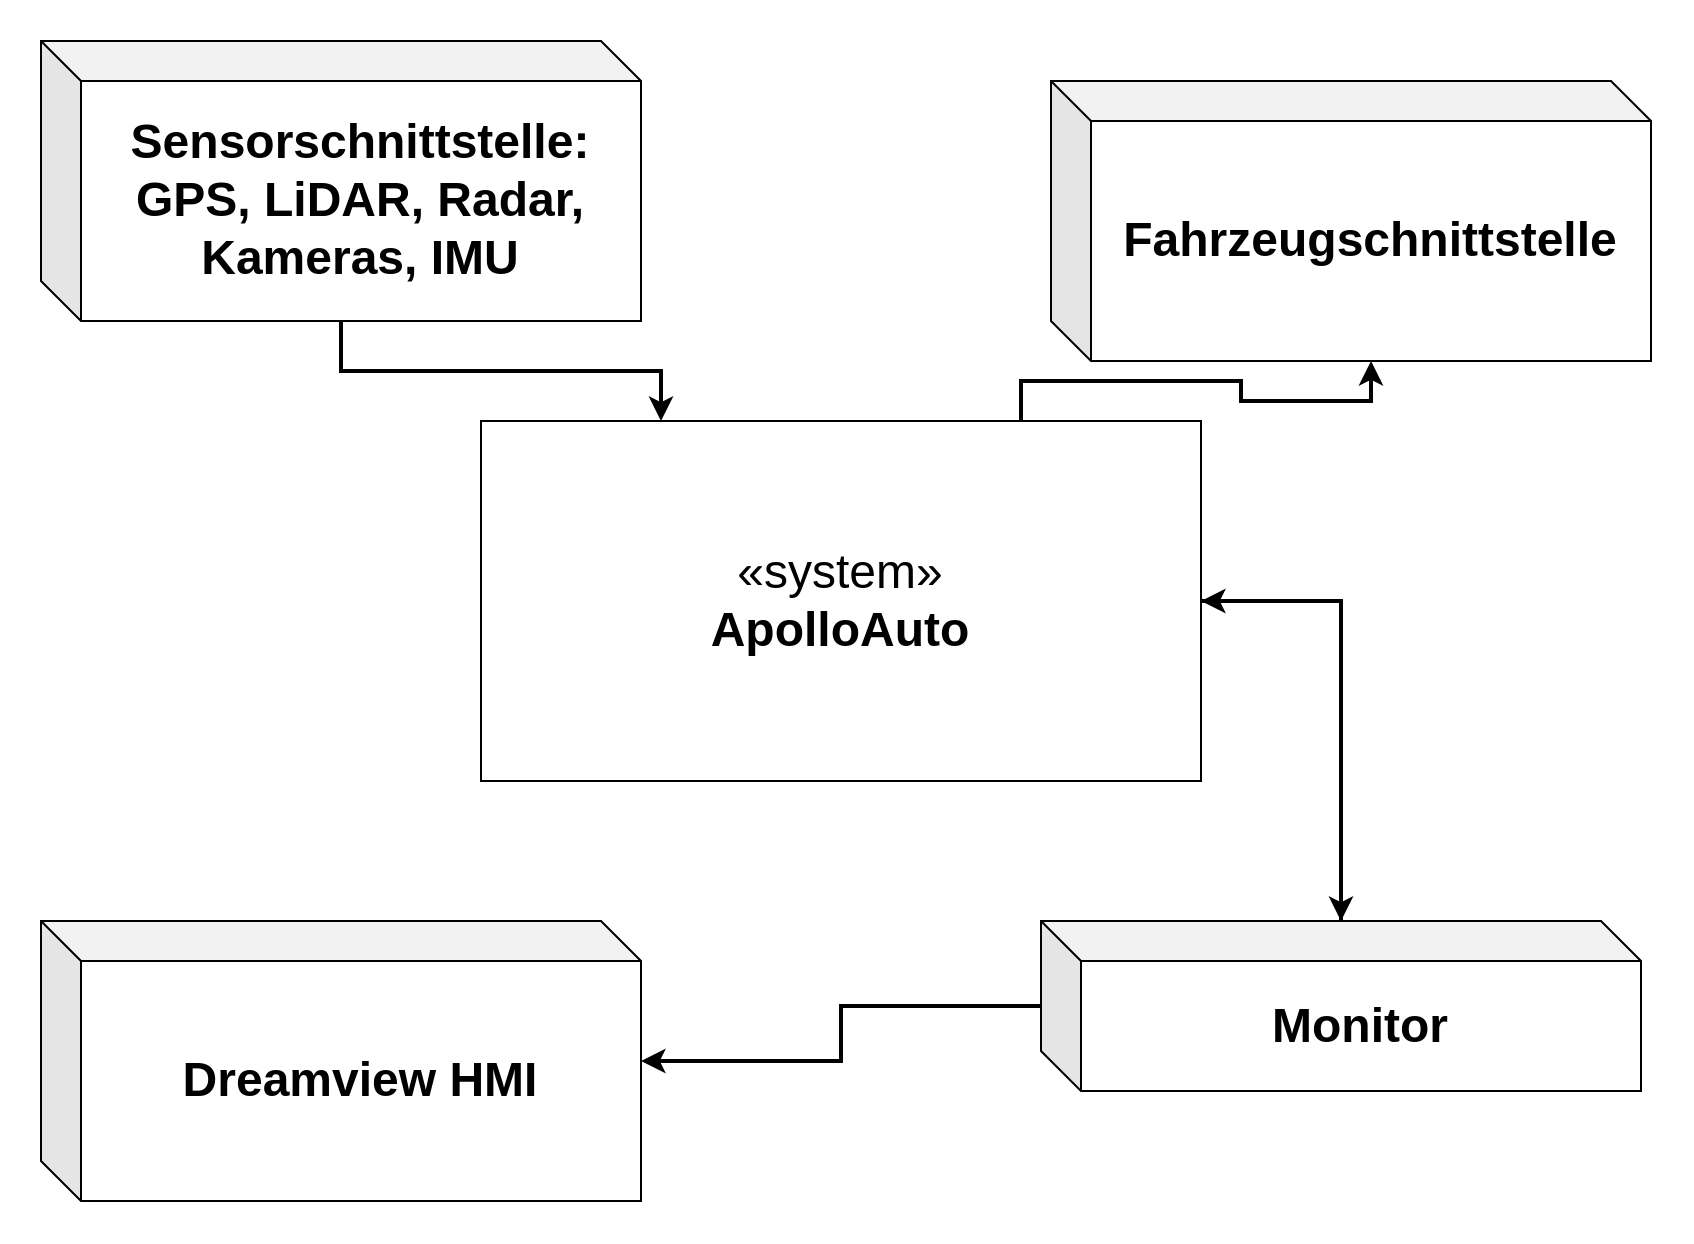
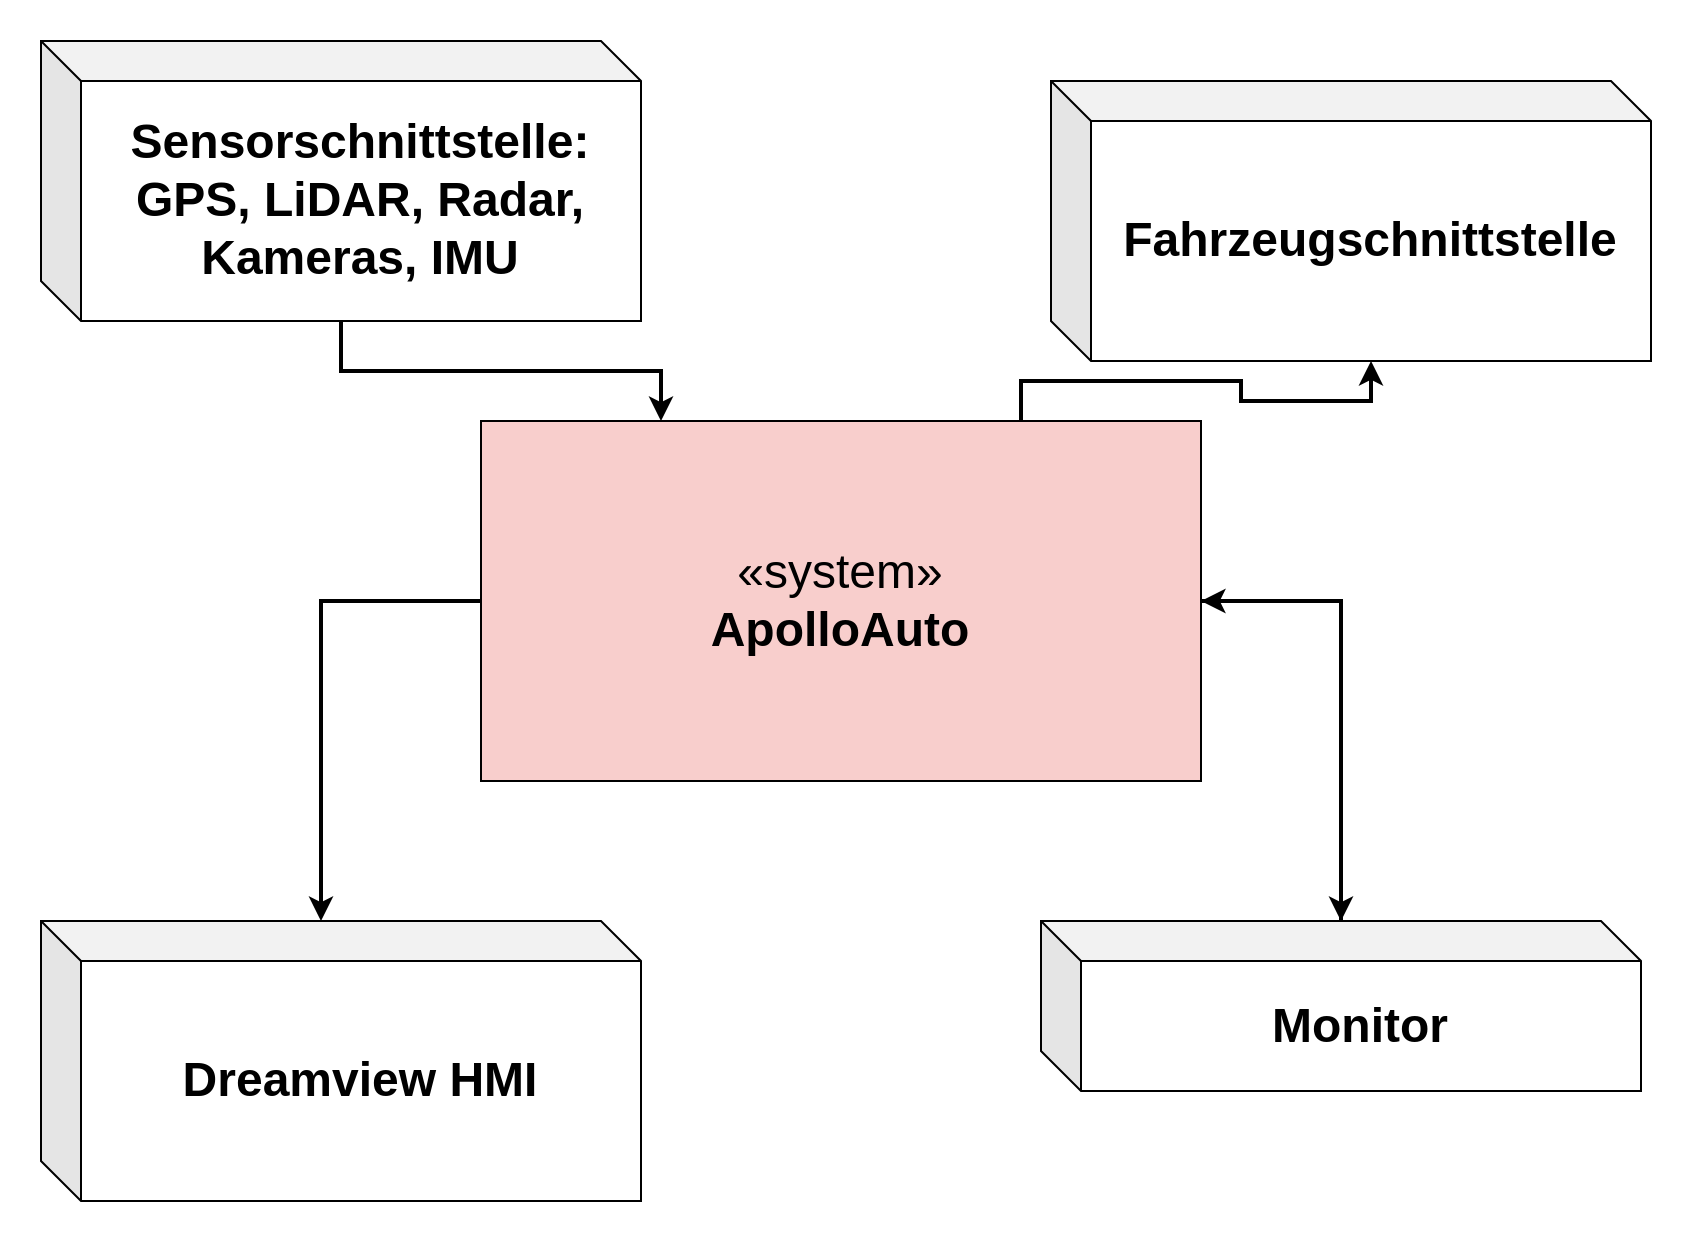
- <mxCell id="5" value="&lt;div style=&quot;font-size: 24px&quot;&gt;&lt;font style=&quot;font-size: 24px&quot;&gt;&lt;font style=&quot;font-size: 24px&quot;&gt;«&lt;/font&gt;system&lt;/font&gt;&lt;font style=&quot;font-size: 24px&quot;&gt;»&lt;/font&gt;&lt;/div&gt;&lt;div style=&quot;font-size: 24px&quot;&gt;&lt;font style=&quot;font-size: 24px&quot;&gt;&lt;b&gt;ApolloAuto&lt;/b&gt;&lt;br&gt;&lt;/font&gt;&lt;/div&gt;" style="rounded=0;whiteSpace=wrap;html=1;" parent="1" vertex="1"><mxGeometry x="240" y="210" width="360" height="180" as="geometry" /></mxCell>
+ <mxCell id="5" value="&lt;div style=&quot;font-size: 24px&quot;&gt;&lt;font style=&quot;font-size: 24px&quot;&gt;&lt;font style=&quot;font-size: 24px&quot;&gt;«&lt;/font&gt;system&lt;/font&gt;&lt;font style=&quot;font-size: 24px&quot;&gt;»&lt;/font&gt;&lt;/div&gt;&lt;div style=&quot;font-size: 24px&quot;&gt;&lt;font style=&quot;font-size: 24px&quot;&gt;&lt;b&gt;ApolloAuto&lt;/b&gt;&lt;br&gt;&lt;/font&gt;&lt;/div&gt;" style="rounded=0;whiteSpace=wrap;html=1;fillColor=#f8cecc;" parent="1" vertex="1"><mxGeometry x="240" y="210" width="360" height="180" as="geometry" /></mxCell>
+ <mxCell id="3" style="edgeStyle=orthogonalEdgeStyle;rounded=0;orthogonalLoop=1;jettySize=auto;html=1;entryX=0;entryY=0;entryDx=140;entryDy=0;entryPerimeter=0;strokeWidth=2;exitX=0;exitY=0.5;exitDx=0;exitDy=0;" parent="1" source="5" target="11" edge="1"><mxGeometry relative="1" as="geometry" /></mxCell>
- <mxCell id="8" style="edgeStyle=orthogonalEdgeStyle;rounded=0;orthogonalLoop=1;jettySize=auto;html=1;strokeWidth=2;" parent="1" source="10" target="11" edge="1"><mxGeometry relative="1" as="geometry" /></mxCell>
